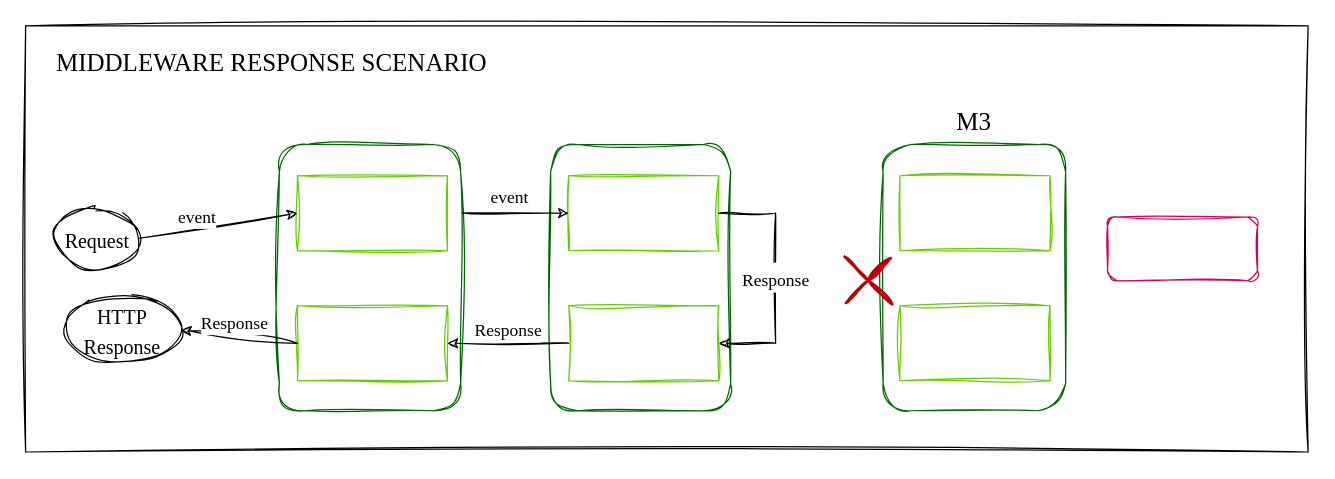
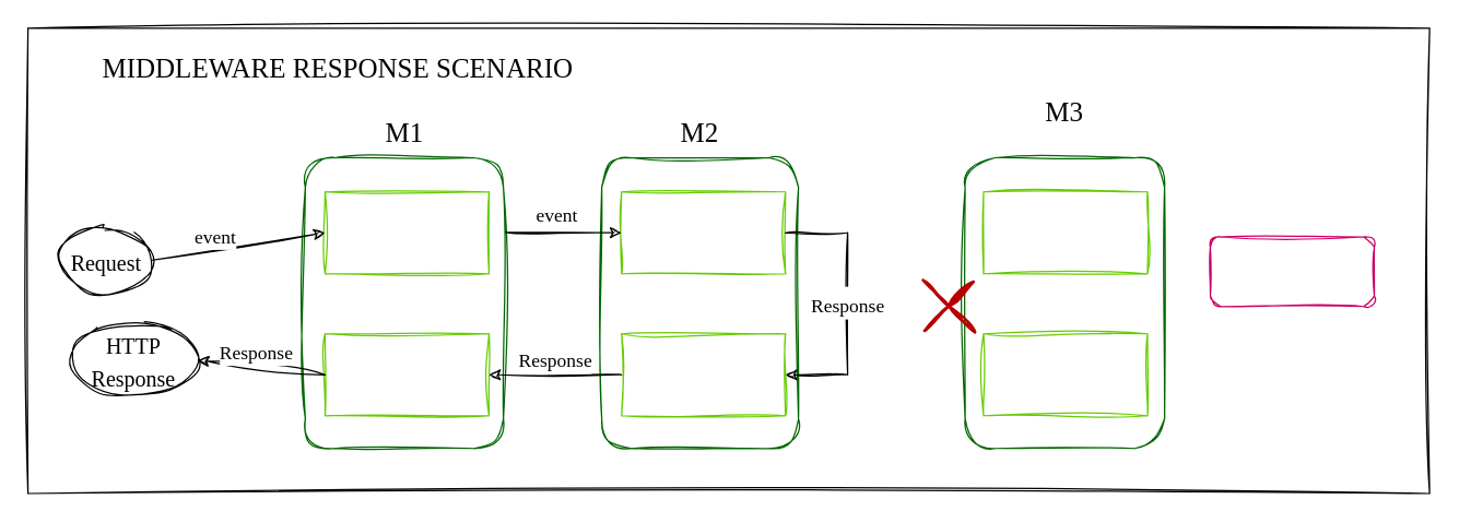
- <mxCell id="8" value="MIDDLEWARE RESPONSE SCENARIO" style="text;html=1;strokeColor=none;fillColor=none;align=center;verticalAlign=middle;whiteSpace=wrap;rounded=0;fontSize=20;fontFamily=Architects Daughter;" parent="1" vertex="1"><mxGeometry x="36" y="34" width="362" height="30" as="geometry" /></mxCell>
+ <mxCell id="8" value="MIDDLEWARE RESPONSE SCENARIO" style="text;html=1;strokeColor=none;fillColor=none;align=center;verticalAlign=middle;whiteSpace=wrap;rounded=0;fontSize=20;fontFamily=Architects Daughter;" parent="1" vertex="1"><mxGeometry x="66" y="34" width="362" height="30" as="geometry" /></mxCell>
+ <mxCell id="12" value="M1" style="text;html=1;strokeColor=none;fillColor=none;align=center;verticalAlign=middle;whiteSpace=wrap;rounded=0;fontSize=20;fontFamily=Architects Daughter;" vertex="1" parent="1"><mxGeometry x="235.5" y="81" width="120" height="30" as="geometry" /></mxCell>
+ <mxCell id="7" value="M2" style="text;html=1;strokeColor=none;fillColor=none;align=center;verticalAlign=middle;whiteSpace=wrap;rounded=0;fontSize=20;fontFamily=Architects Daughter;" parent="1" vertex="1"><mxGeometry x="452" y="81" width="120" height="30" as="geometry" /></mxCell>
- <mxCell id="16" value="M3" style="text;html=1;strokeColor=none;fillColor=none;align=center;verticalAlign=middle;whiteSpace=wrap;rounded=0;fontSize=20;fontFamily=Architects Daughter;" vertex="1" parent="1"><mxGeometry x="719" y="81" width="120" height="30" as="geometry" /></mxCell>
+ <mxCell id="16" value="M3" style="text;html=1;strokeColor=none;fillColor=none;align=center;verticalAlign=middle;whiteSpace=wrap;rounded=0;fontSize=20;fontFamily=Architects Daughter;" vertex="1" parent="1"><mxGeometry x="719" y="66" width="120" height="30" as="geometry" /></mxCell>
